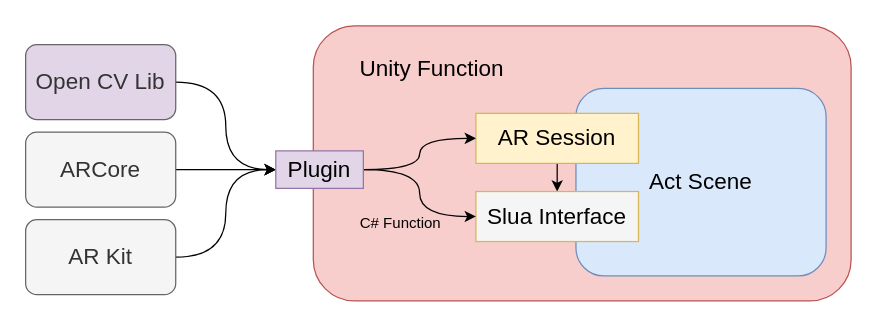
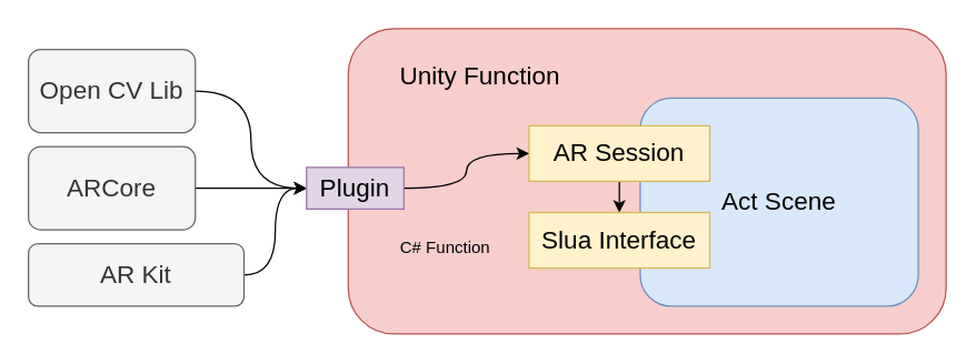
- <mxCell id="8" value="&lt;font style=&quot;font-size: 18px&quot;&gt;Open CV Lib&lt;/font&gt;" style="rounded=1;whiteSpace=wrap;html=1;fillColor=#e1d5e7;strokeColor=#666666;fontColor=#333333;" vertex="1" parent="1"><mxGeometry x="20" y="35" width="120" height="60" as="geometry" /></mxCell>
+ <mxCell id="8" value="&lt;font style=&quot;font-size: 18px&quot;&gt;Open CV Lib&lt;/font&gt;" style="rounded=1;whiteSpace=wrap;html=1;fillColor=#f5f5f5;strokeColor=#666666;fontColor=#333333;" vertex="1" parent="1"><mxGeometry x="20" y="35" width="120" height="60" as="geometry" /></mxCell>
- <mxCell id="15" style="edgeStyle=orthogonalEdgeStyle;curved=1;rounded=0;orthogonalLoop=1;jettySize=auto;html=1;exitX=1;exitY=0.5;exitDx=0;exitDy=0;entryX=0;entryY=0.5;entryDx=0;entryDy=0;" edge="1" parent="1" source="16" target="9"><mxGeometry relative="1" as="geometry" /></mxCell>
- <mxCell id="9" value="&lt;font style=&quot;font-size: 18px&quot;&gt;Slua Interface&lt;/font&gt;" style="rounded=0;whiteSpace=wrap;html=1;fillColor=#f5f5f5;strokeColor=#d6b656;" vertex="1" parent="1"><mxGeometry x="380" y="152.5" width="130" height="40" as="geometry" /></mxCell>
+ <mxCell id="9" value="&lt;font style=&quot;font-size: 18px&quot;&gt;Slua Interface&lt;/font&gt;" style="rounded=0;whiteSpace=wrap;html=1;fillColor=#fff2cc;strokeColor=#d6b656;" vertex="1" parent="1"><mxGeometry x="380" y="152.5" width="130" height="40" as="geometry" /></mxCell>
- <mxCell id="13" value="&lt;span style=&quot;font-size: 18px&quot;&gt;AR Kit&lt;/span&gt;" style="rounded=1;whiteSpace=wrap;html=1;fillColor=#f5f5f5;strokeColor=#666666;fontColor=#333333;" vertex="1" parent="1"><mxGeometry x="20" y="175" width="120" height="60" as="geometry" /></mxCell>
+ <mxCell id="13" value="&lt;span style=&quot;font-size: 18px&quot;&gt;AR Kit&lt;/span&gt;" style="rounded=1;whiteSpace=wrap;html=1;fillColor=#f5f5f5;strokeColor=#666666;fontColor=#333333;" vertex="1" parent="1"><mxGeometry x="20" y="175" width="155" height="45" as="geometry" /></mxCell>
